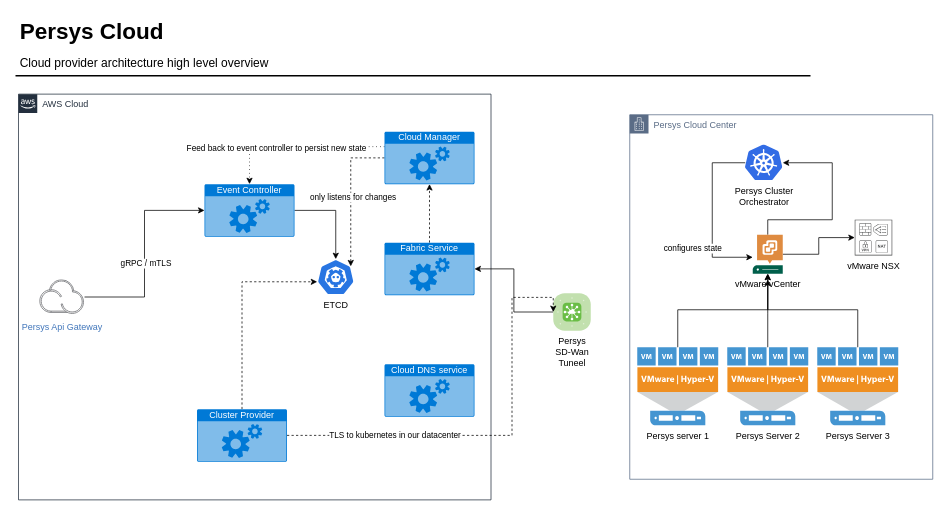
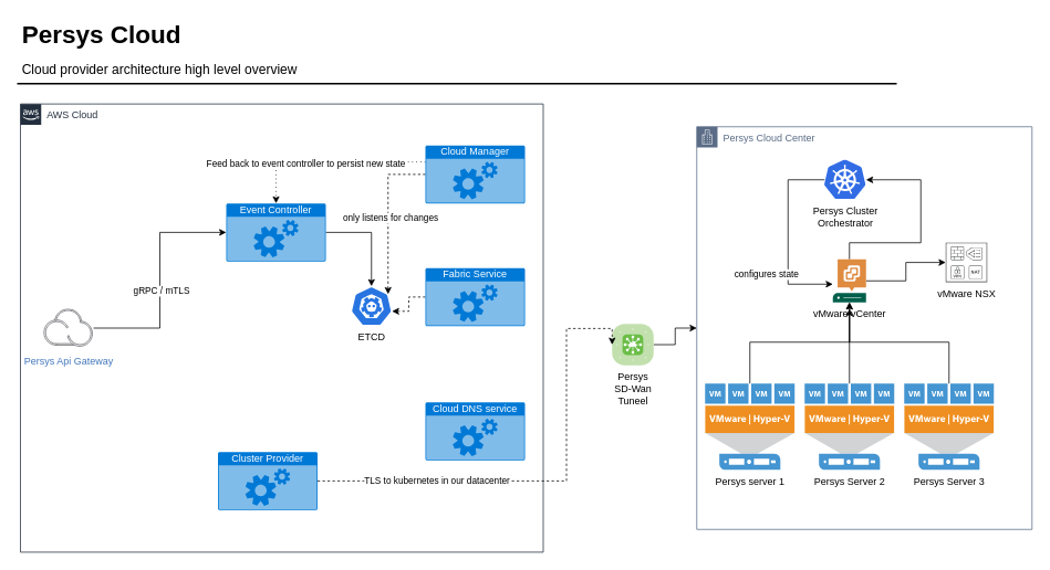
- <mxCell id="14" style="edgeStyle=orthogonalEdgeStyle;rounded=0;orthogonalLoop=1;jettySize=auto;html=1;dashed=1;" edge="1" parent="2" source="15" target="13"><mxGeometry relative="1" as="geometry" /></mxCell>
+ <mxCell id="14" style="edgeStyle=orthogonalEdgeStyle;rounded=0;orthogonalLoop=1;jettySize=auto;html=1;entryX=0.995;entryY=0.63;entryDx=0;entryDy=0;entryPerimeter=0;dashed=1;" edge="1" parent="2" source="15" target="18"><mxGeometry relative="1" as="geometry" /></mxCell>
- <mxCell id="6" style="edgeStyle=orthogonalEdgeStyle;rounded=0;orthogonalLoop=1;jettySize=auto;html=1;entryX=0.005;entryY=0.63;entryDx=0;entryDy=0;entryPerimeter=0;dashed=1;" edge="1" parent="2" source="7" target="18"><mxGeometry relative="1" as="geometry"><Array as="points"><mxPoint x="298" y="250" /></Array></mxGeometry></mxCell>
- <mxCell id="36" style="edgeStyle=orthogonalEdgeStyle;rounded=0;orthogonalLoop=1;jettySize=auto;html=1;" edge="1" parent="1" source="37" target="15"><mxGeometry relative="1" as="geometry" /></mxCell>
+ <mxCell id="36" style="edgeStyle=orthogonalEdgeStyle;rounded=0;orthogonalLoop=1;jettySize=auto;html=1;" edge="1" parent="1" source="37" target="22"><mxGeometry relative="1" as="geometry" /></mxCell>
